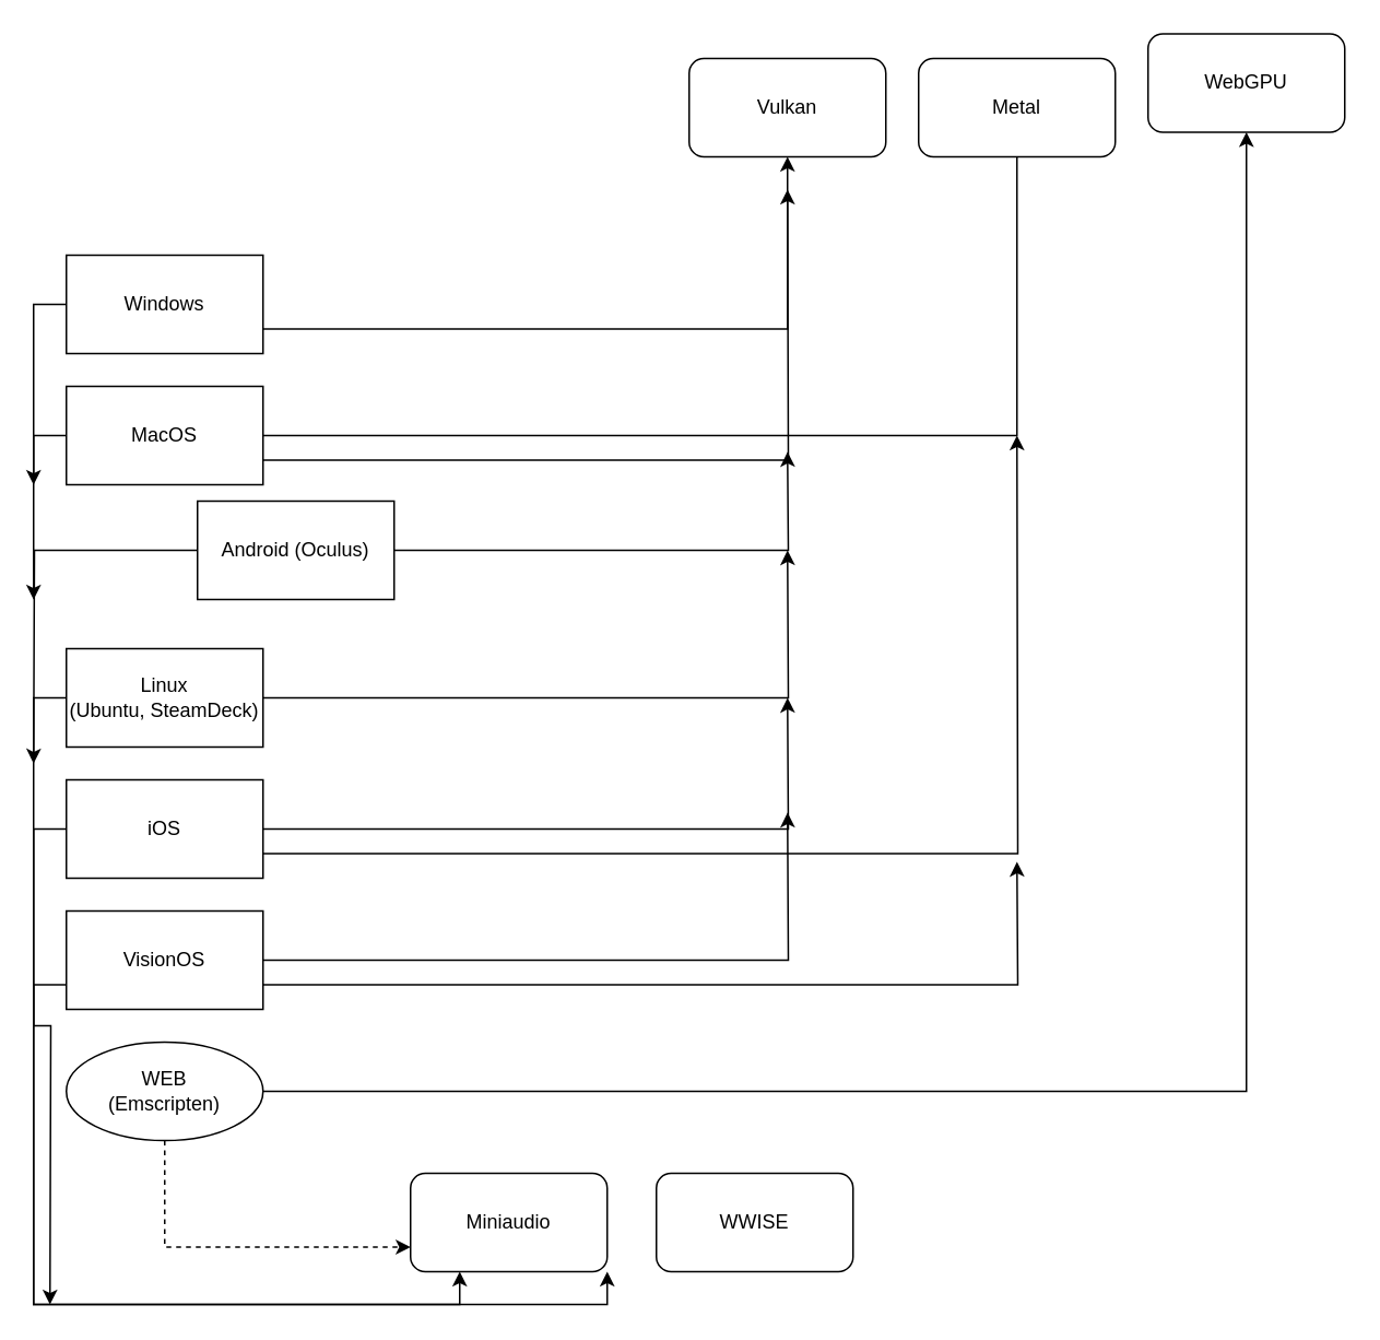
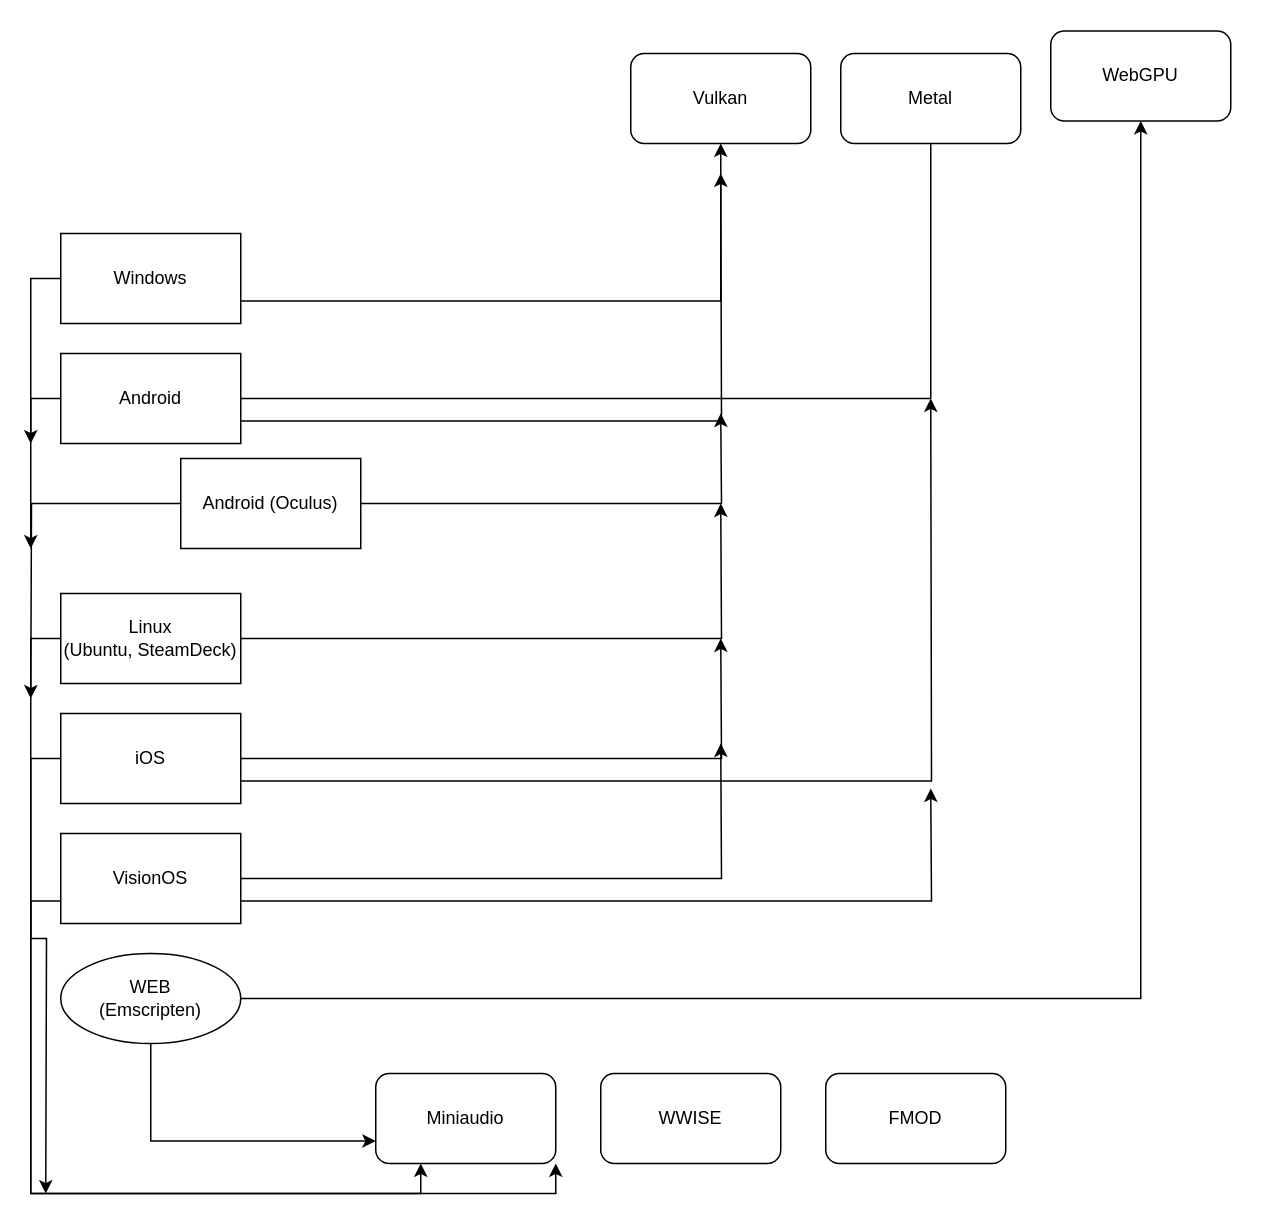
- <mxCell id="9" value="MacOS" style="rounded=0;whiteSpace=wrap;html=1;" vertex="1" parent="1"><mxGeometry x="40" y="235" width="120" height="60" as="geometry" /></mxCell>
+ <mxCell id="9" value="Android" style="rounded=0;whiteSpace=wrap;html=1;" vertex="1" parent="1"><mxGeometry x="40" y="235" width="120" height="60" as="geometry" /></mxCell>
+ <mxCell id="32" value="FMOD" style="rounded=1;whiteSpace=wrap;html=1;" vertex="1" parent="1"><mxGeometry x="550" y="715" width="120" height="60" as="geometry" /></mxCell>
- <mxCell id="25" style="edgeStyle=orthogonalEdgeStyle;rounded=0;orthogonalLoop=1;jettySize=auto;html=1;exitX=0.5;exitY=1;exitDx=0;exitDy=0;entryX=0;entryY=0.75;entryDx=0;entryDy=0;dashed=1;" edge="1" parent="1" source="26" target="30"><mxGeometry relative="1" as="geometry" /></mxCell>
+ <mxCell id="25" style="edgeStyle=orthogonalEdgeStyle;rounded=0;orthogonalLoop=1;jettySize=auto;html=1;exitX=0.5;exitY=1;exitDx=0;exitDy=0;entryX=0;entryY=0.75;entryDx=0;entryDy=0;" edge="1" parent="1" source="26" target="30"><mxGeometry relative="1" as="geometry" /></mxCell>
